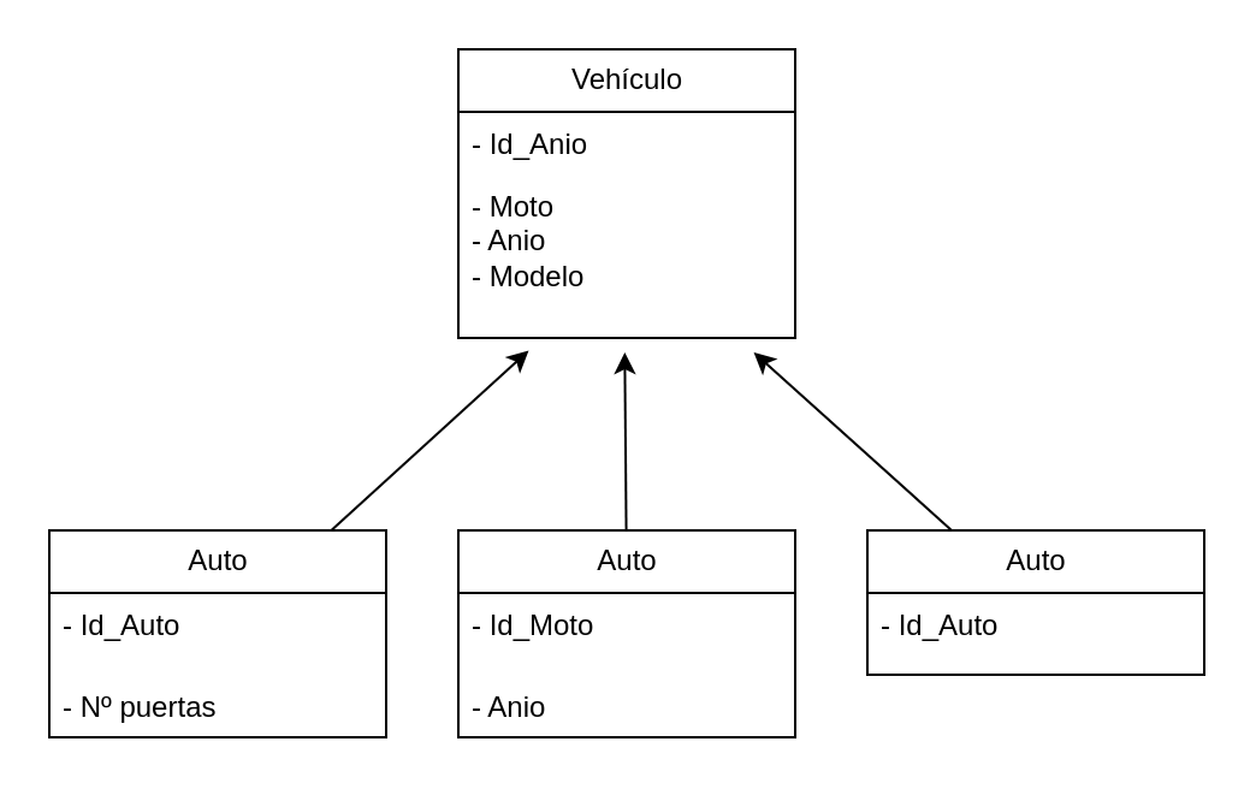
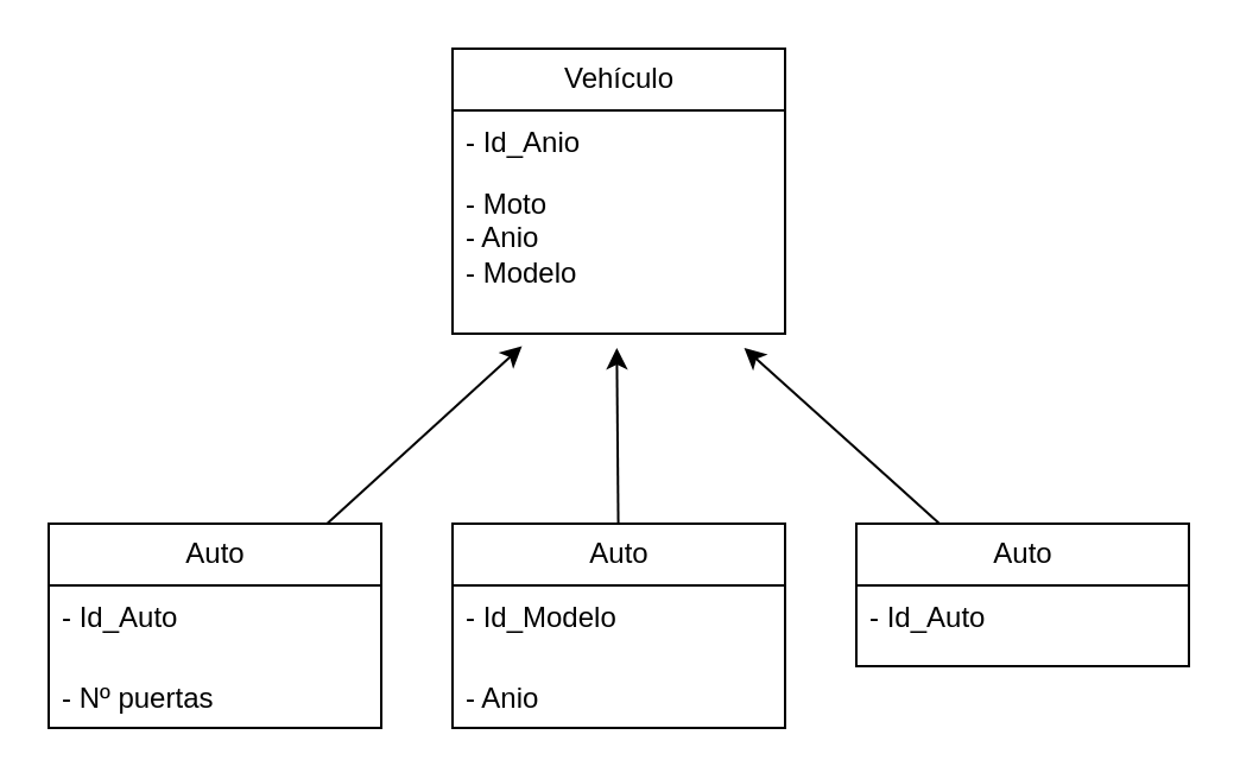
- <mxCell id="12" value="- Id_Moto" style="text;strokeColor=none;fillColor=none;align=left;verticalAlign=top;spacingLeft=4;spacingRight=4;overflow=hidden;rotatable=0;points=[[0,0.5],[1,0.5]];portConstraint=eastwest;whiteSpace=wrap;html=1;" vertex="1" parent="11"><mxGeometry y="26" width="140" height="34" as="geometry" /></mxCell>
+ <mxCell id="12" value="- Id_Modelo" style="text;strokeColor=none;fillColor=none;align=left;verticalAlign=top;spacingLeft=4;spacingRight=4;overflow=hidden;rotatable=0;points=[[0,0.5],[1,0.5]];portConstraint=eastwest;whiteSpace=wrap;html=1;" vertex="1" parent="11"><mxGeometry y="26" width="140" height="34" as="geometry" /></mxCell>
